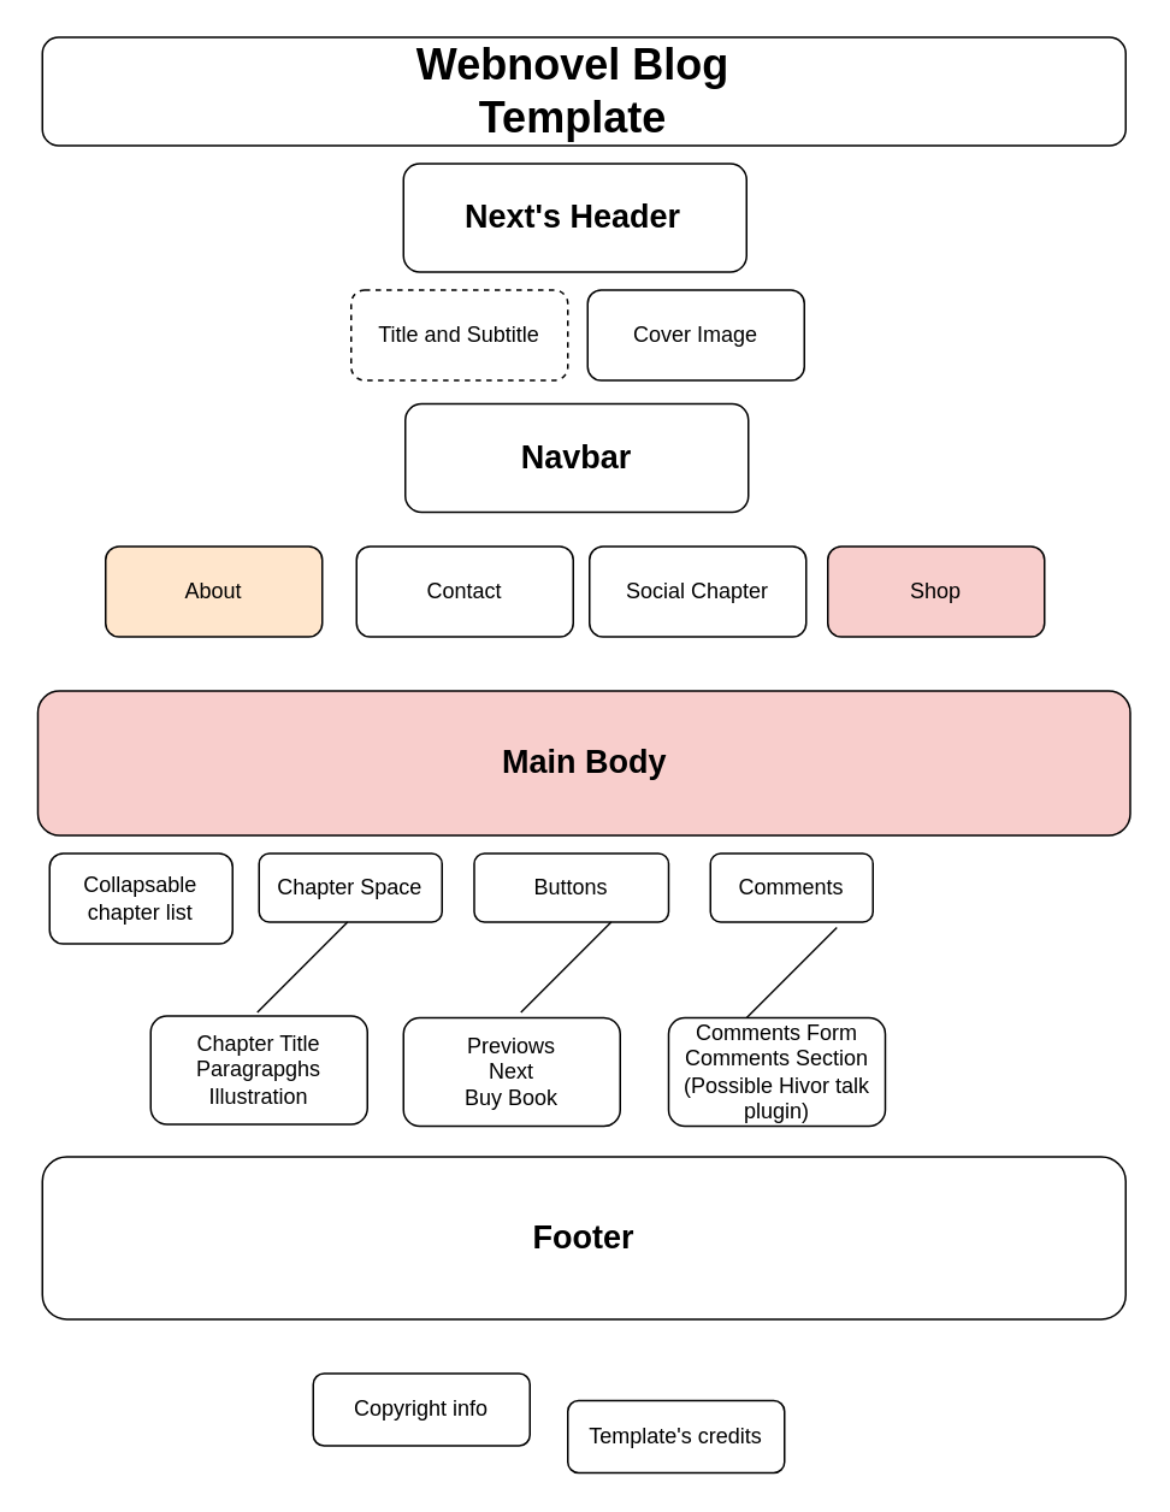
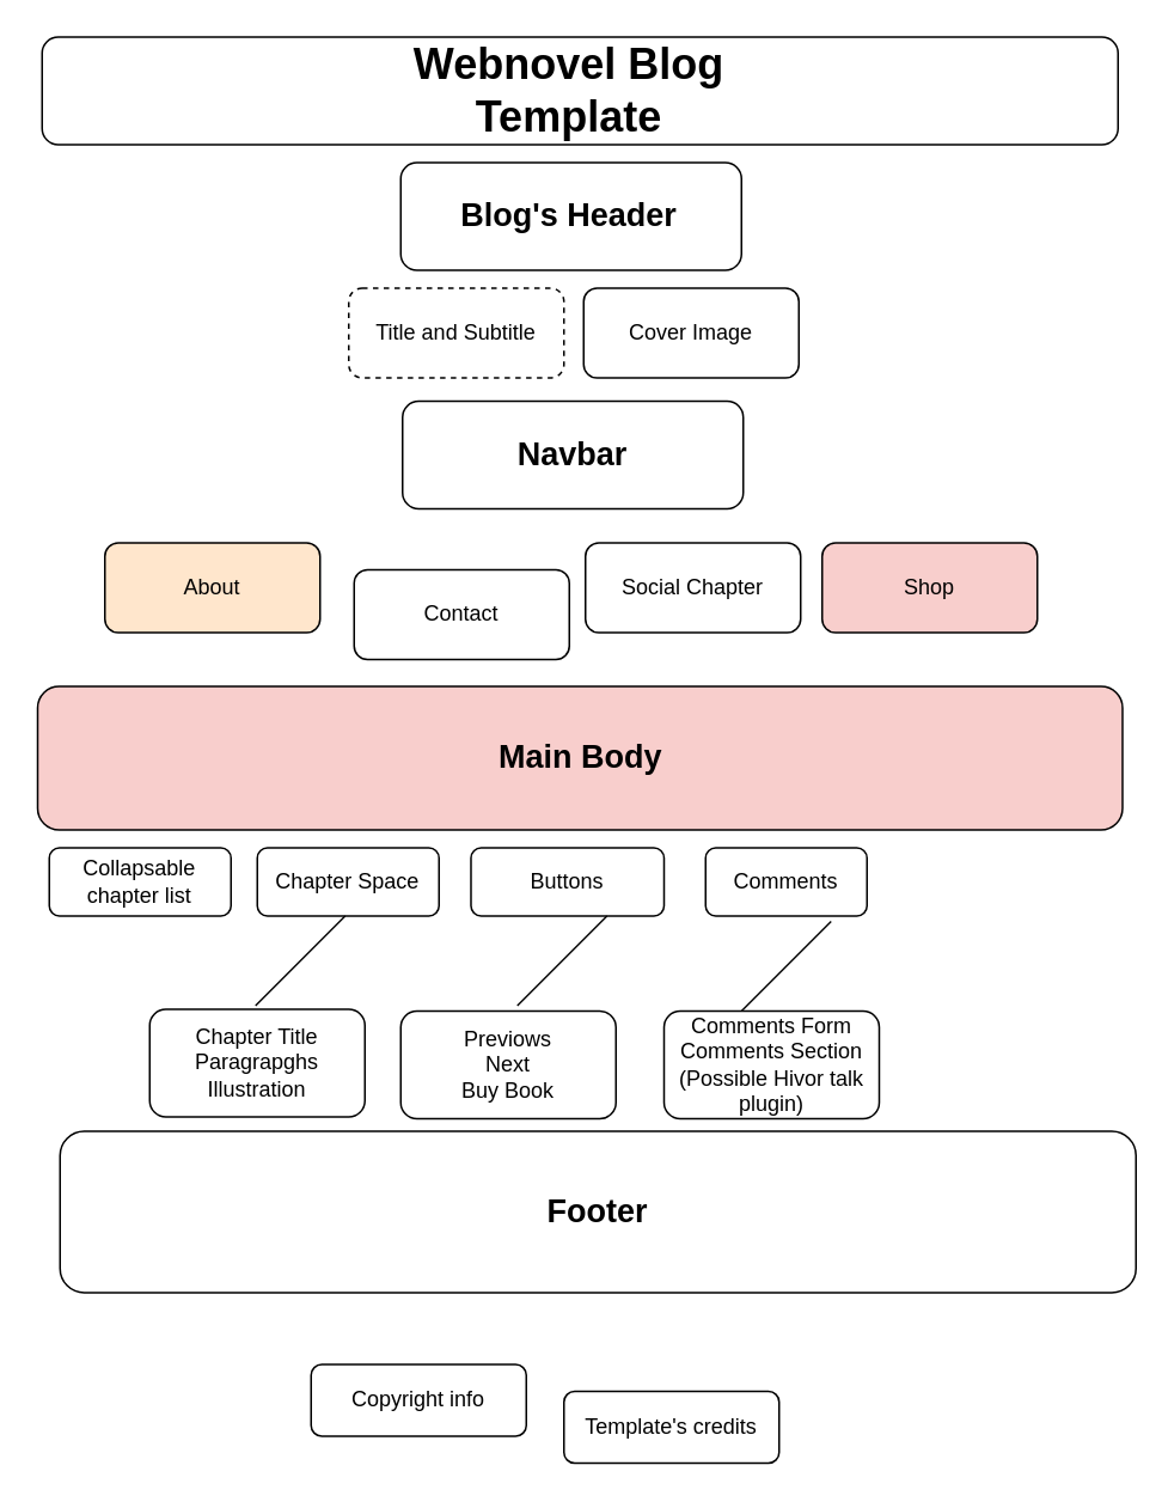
- <mxCell id="5" value="&lt;h2&gt;&lt;b&gt;Next's Header&lt;/b&gt;&lt;/h2&gt;" style="text;html=1;strokeColor=none;fillColor=none;align=center;verticalAlign=middle;whiteSpace=wrap;rounded=0;" parent="1" vertex="1"><mxGeometry x="252" y="105" width="130" height="30" as="geometry" /></mxCell>
+ <mxCell id="5" value="&lt;h2&gt;&lt;b&gt;Blog's Header&lt;/b&gt;&lt;/h2&gt;" style="text;html=1;strokeColor=none;fillColor=none;align=center;verticalAlign=middle;whiteSpace=wrap;rounded=0;" parent="1" vertex="1"><mxGeometry x="252" y="105" width="130" height="30" as="geometry" /></mxCell>
- <mxCell id="11" value="Contact" style="rounded=1;whiteSpace=wrap;html=1;" parent="1" vertex="1"><mxGeometry x="197" y="302" width="120" height="50" as="geometry" /></mxCell>
+ <mxCell id="11" value="Contact" style="rounded=1;whiteSpace=wrap;html=1;" parent="1" vertex="1"><mxGeometry x="197" y="317" width="120" height="50" as="geometry" /></mxCell>
- <mxCell id="9" value="Collapsable chapter list" style="rounded=1;whiteSpace=wrap;html=1;" parent="1" vertex="1"><mxGeometry x="27" y="472" width="101.33" height="50" as="geometry" /></mxCell>
+ <mxCell id="9" value="Collapsable chapter list" style="rounded=1;whiteSpace=wrap;html=1;" parent="1" vertex="1"><mxGeometry x="27" y="472" width="101.33" height="38" as="geometry" /></mxCell>
- <mxCell id="24" value="&lt;h2&gt;Footer&lt;/h2&gt;" style="rounded=1;whiteSpace=wrap;html=1;" vertex="1" parent="1"><mxGeometry x="23" y="640" width="600" height="90" as="geometry" /></mxCell>
+ <mxCell id="24" value="&lt;h2&gt;Footer&lt;/h2&gt;" style="rounded=1;whiteSpace=wrap;html=1;" vertex="1" parent="1"><mxGeometry x="33" y="630" width="600" height="90" as="geometry" /></mxCell>
